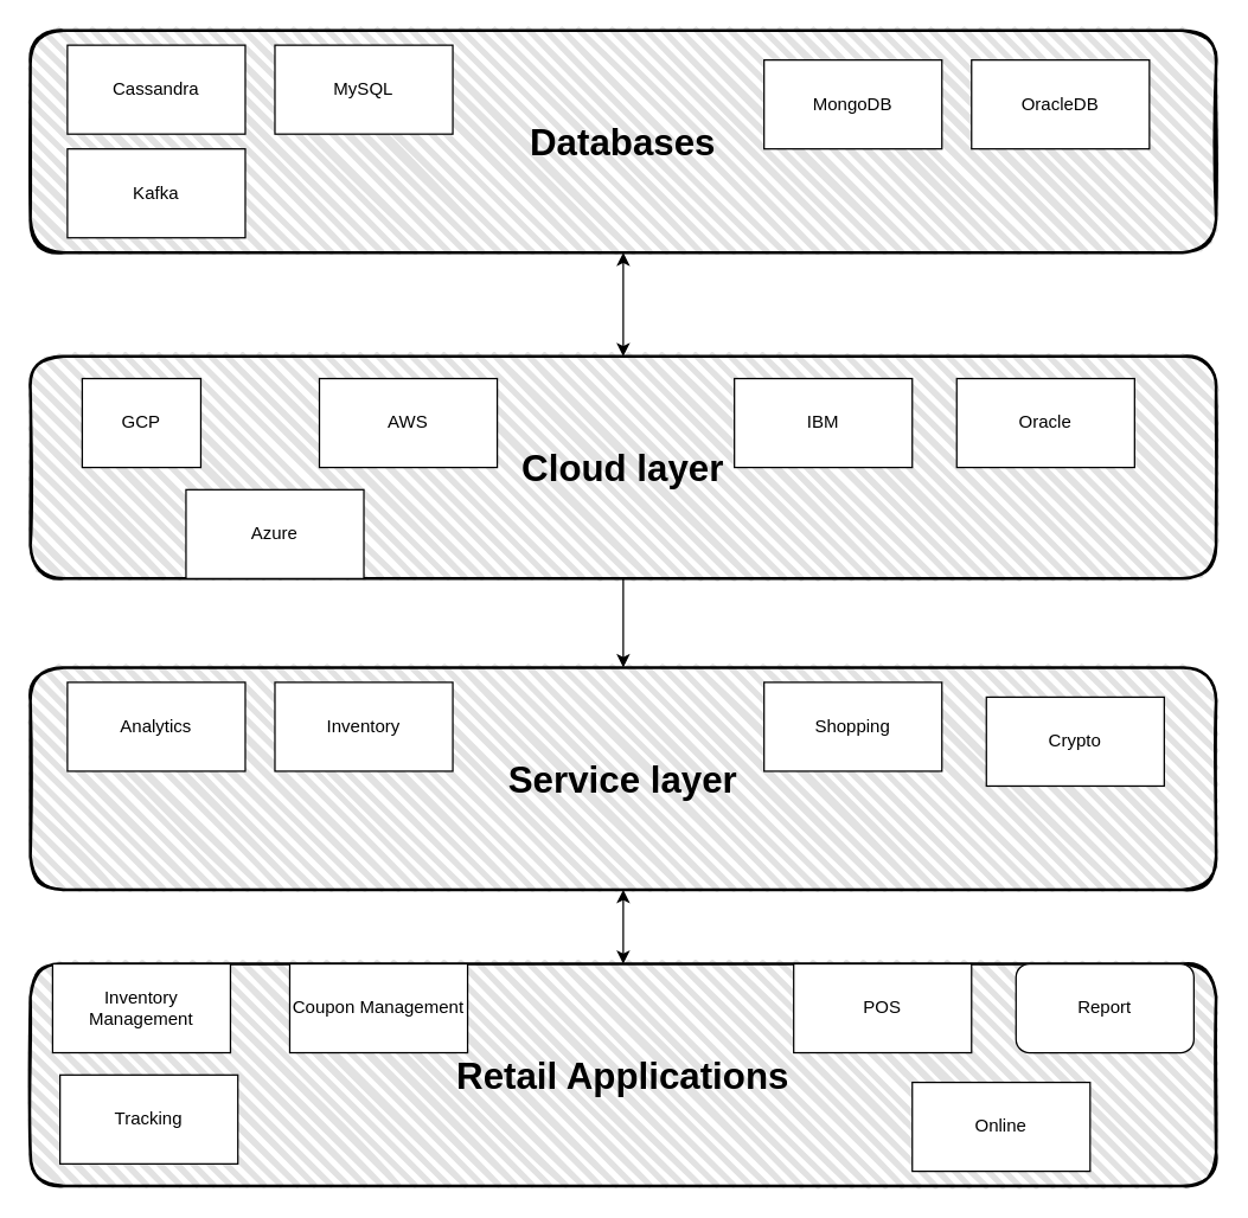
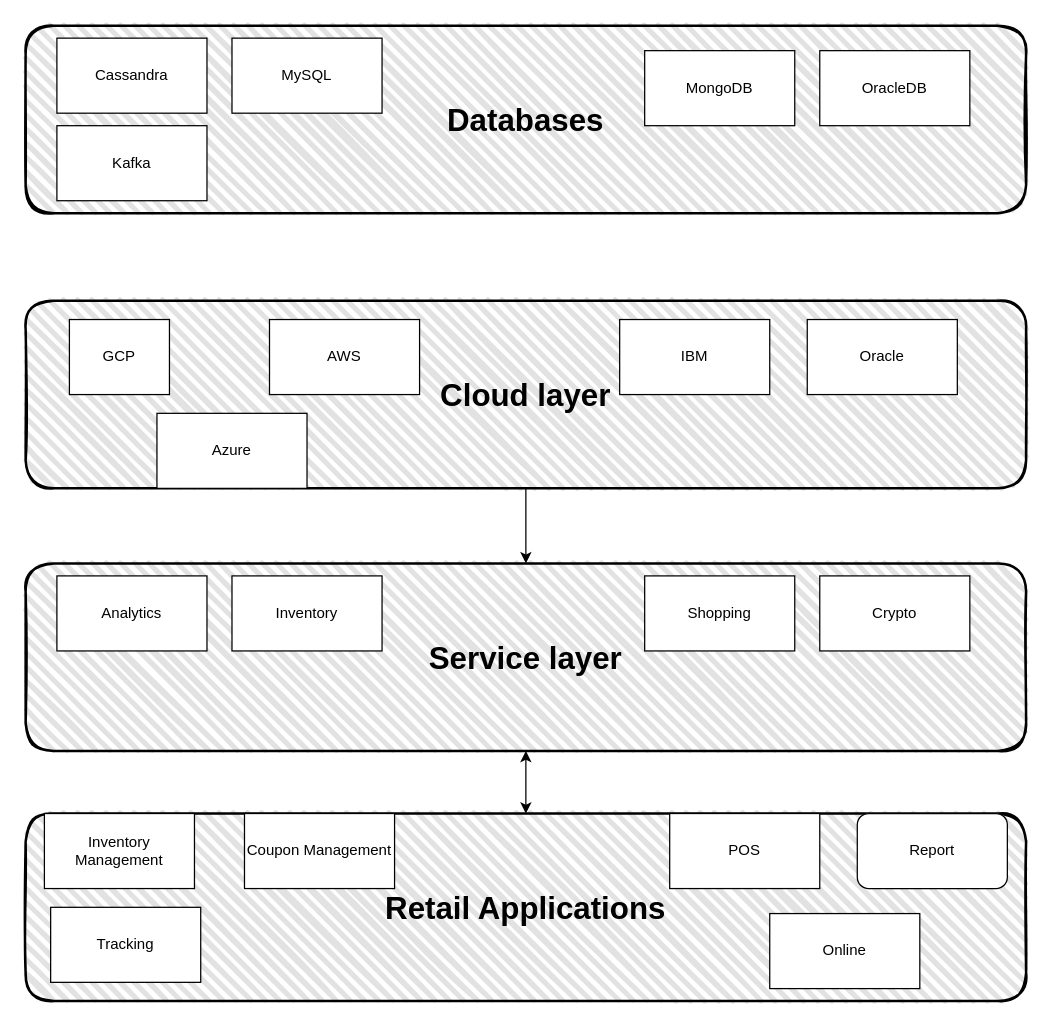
- <mxCell id="22" style="edgeStyle=orthogonalEdgeStyle;rounded=0;orthogonalLoop=1;jettySize=auto;html=1;fontSize=25;startArrow=classic;startFill=1;" parent="1" source="23" target="16" edge="1"><mxGeometry relative="1" as="geometry" /></mxCell>
- <mxCell id="15" value="Crypto" style="rounded=0;whiteSpace=wrap;html=1;" parent="1" vertex="1"><mxGeometry x="665" y="470" width="120" height="60" as="geometry" /></mxCell>
+ <mxCell id="15" value="Crypto" style="rounded=0;whiteSpace=wrap;html=1;" parent="1" vertex="1"><mxGeometry x="655" y="460" width="120" height="60" as="geometry" /></mxCell>
